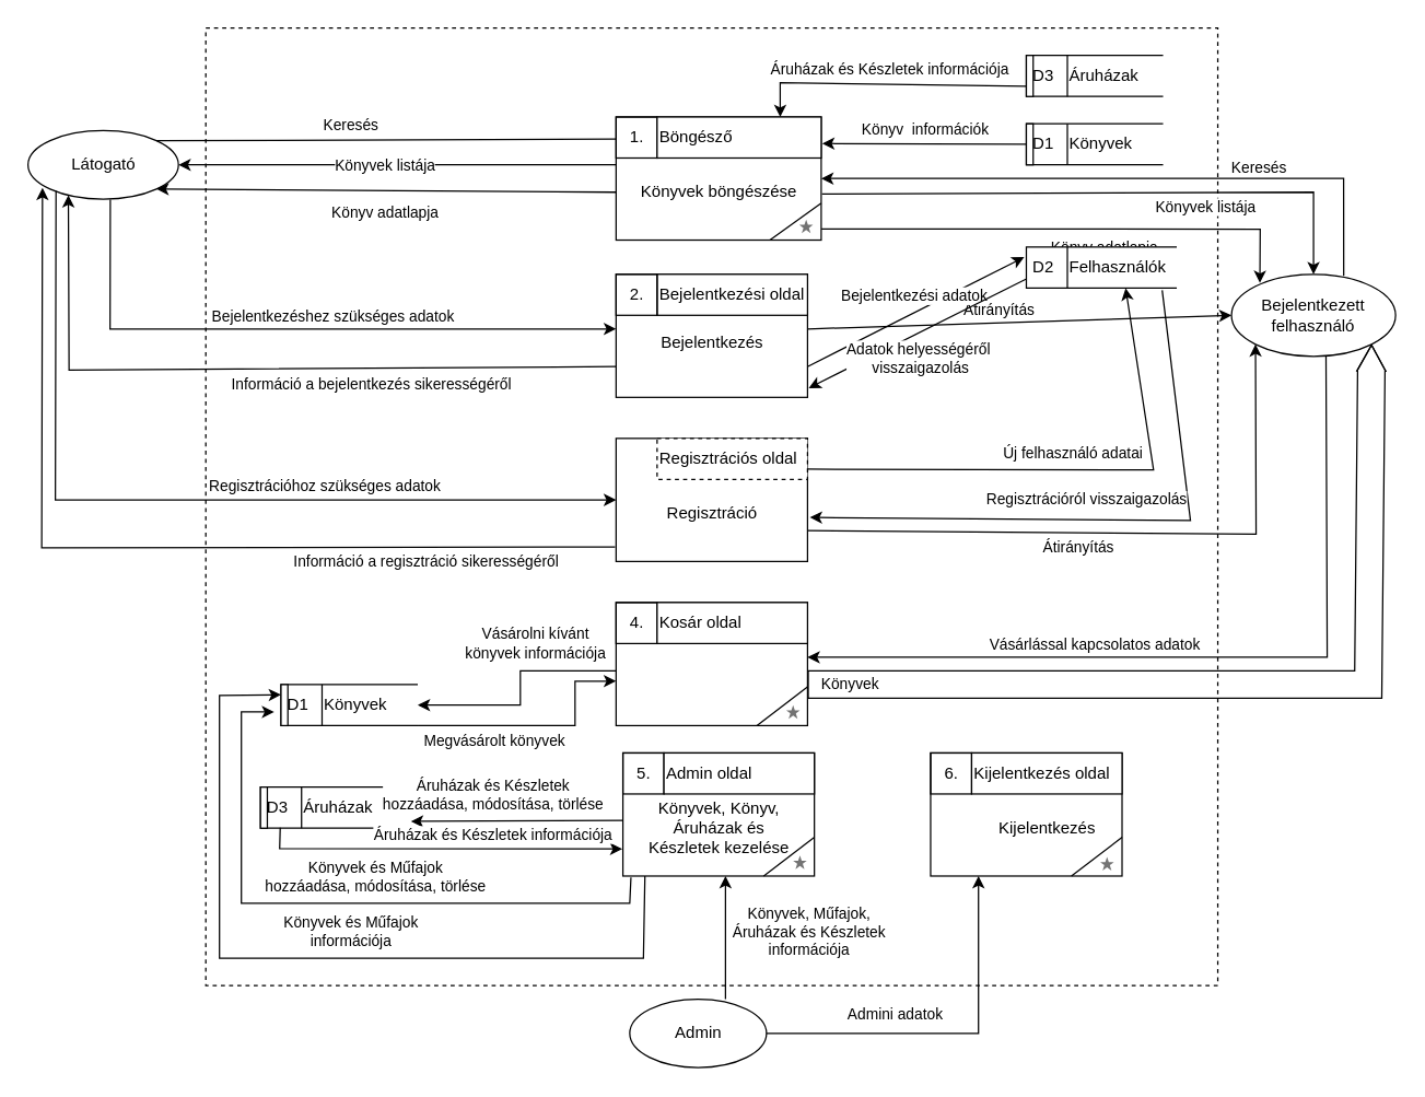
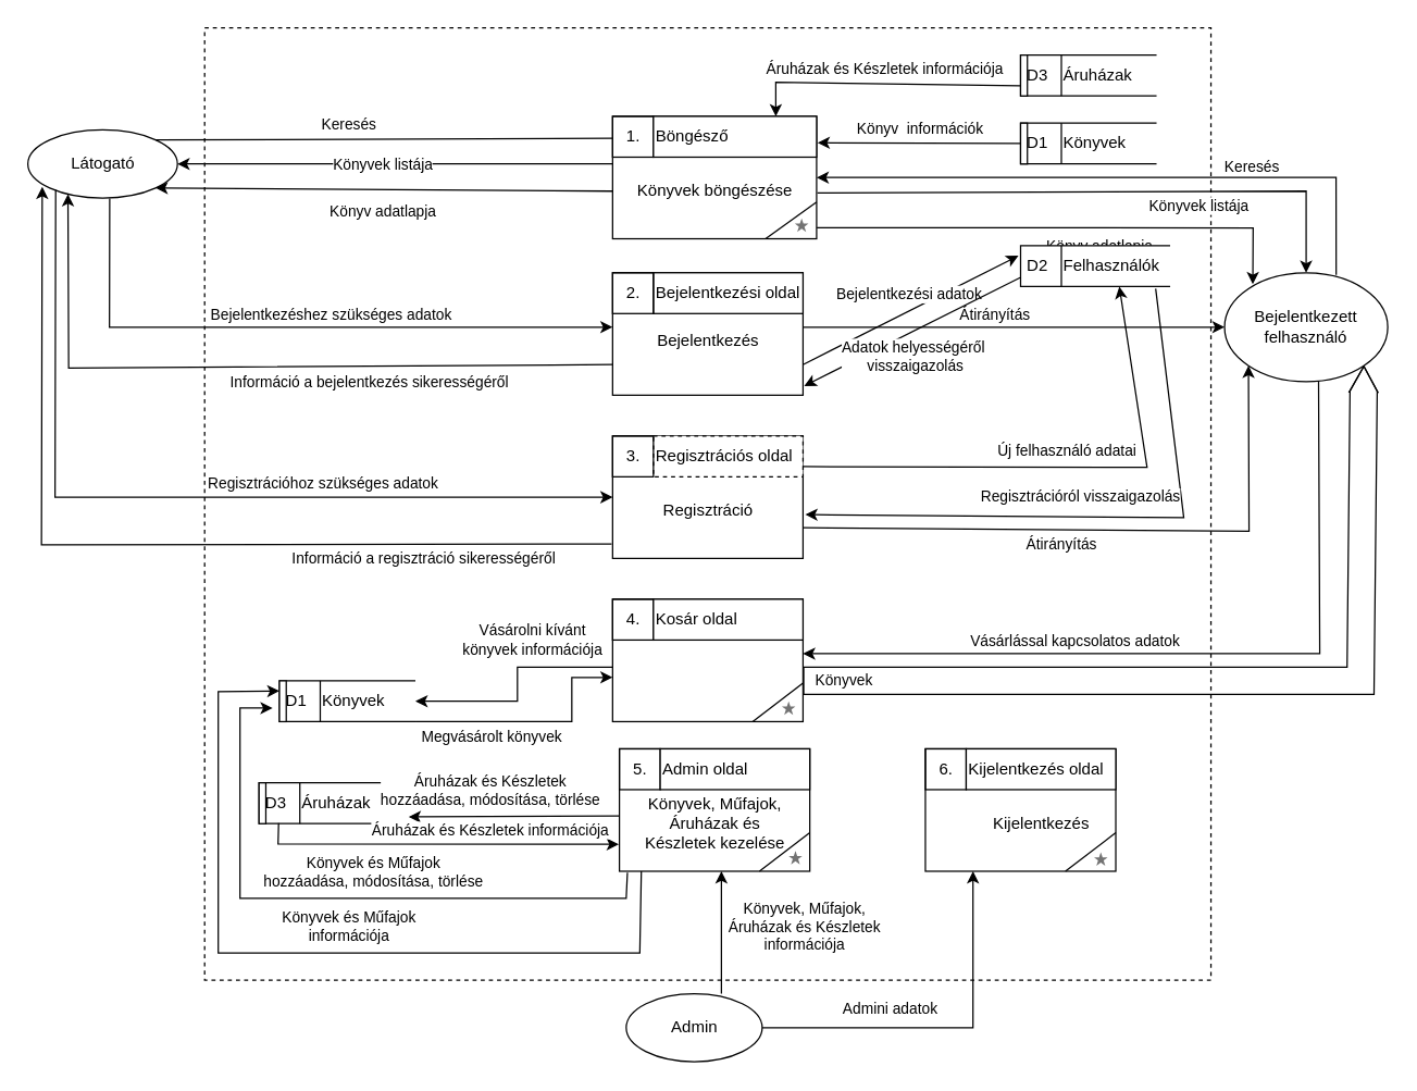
- <mxCell id="34" value="Bejelentkezett felhasználó" style="ellipse;whiteSpace=wrap;html=1;" parent="1" vertex="1"><mxGeometry x="900" y="200" width="120" height="60" as="geometry" /></mxCell>
+ <mxCell id="34" value="Bejelentkezett felhasználó" style="ellipse;whiteSpace=wrap;html=1;" parent="1" vertex="1"><mxGeometry x="900" y="200" width="120" height="80" as="geometry" /></mxCell>
+ <mxCell id="25" value="3." style="text;html=1;resizable=0;autosize=1;align=center;verticalAlign=middle;points=[];fillColor=none;rounded=0;sketch=0;strokeColor=#000000;" parent="21" vertex="1"><mxGeometry x="-5.684e-14" width="30" height="30" as="geometry" /></mxCell>
- <mxCell id="101" value="Könyvek, Könyv, &lt;br&gt;Áruházak és &lt;br&gt;Készletek kezelése" style="text;html=1;resizable=0;autosize=1;align=center;verticalAlign=middle;points=[];fillColor=none;strokeColor=none;rounded=0;sketch=0;" parent="1" vertex="1"><mxGeometry x="460" y="575" width="130" height="60" as="geometry" /></mxCell>
+ <mxCell id="101" value="Könyvek, Műfajok, &lt;br&gt;Áruházak és &lt;br&gt;Készletek kezelése" style="text;html=1;resizable=0;autosize=1;align=center;verticalAlign=middle;points=[];fillColor=none;strokeColor=none;rounded=0;sketch=0;" parent="1" vertex="1"><mxGeometry x="460" y="575" width="130" height="60" as="geometry" /></mxCell>
